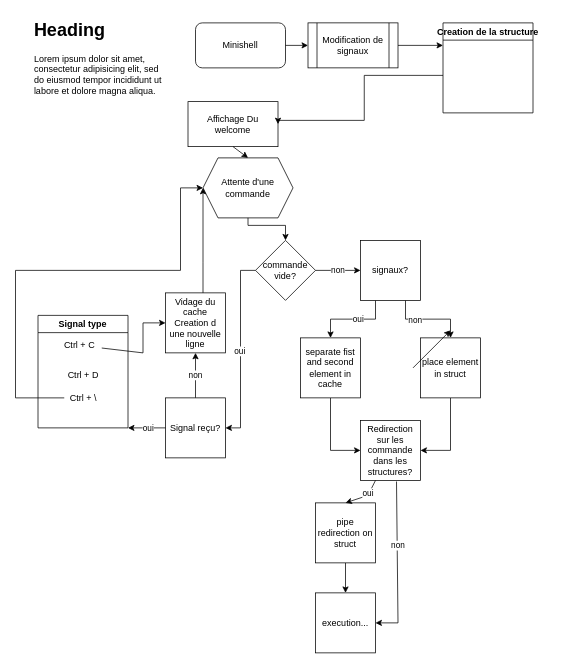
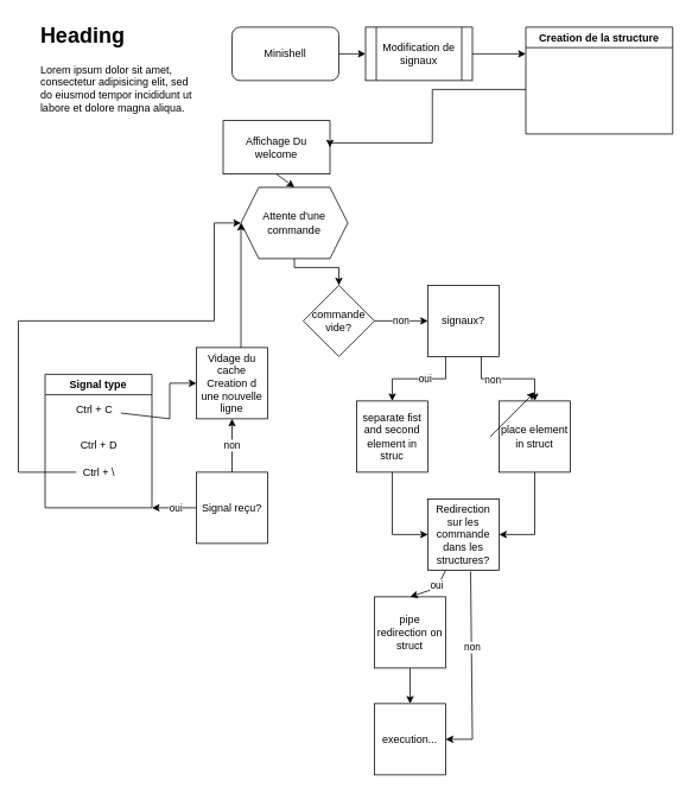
- <mxCell id="8" value="Creation de la structure" style="swimlane;" parent="1" vertex="1"><mxGeometry x="590" y="30" width="120" height="120" as="geometry" /></mxCell>
+ <mxCell id="8" value="Creation de la structure" style="swimlane;" parent="1" vertex="1"><mxGeometry x="590" y="30" width="165" height="120" as="geometry" /></mxCell>
- <mxCell id="11" value="" style="endArrow=classic;html=1;rounded=0;exitX=0;exitY=0.5;exitDx=0;exitDy=0;entryX=1;entryY=0.5;entryDx=0;entryDy=0;" parent="1" source="9" target="15" edge="1"><mxGeometry width="50" height="50" relative="1" as="geometry"><mxPoint x="410" y="500" as="sourcePoint" /><mxPoint x="350" y="650" as="targetPoint" /><Array as="points"><mxPoint x="320" y="360" /><mxPoint x="320" y="570" /></Array></mxGeometry></mxCell>
- <mxCell id="12" value="oui" style="edgeLabel;html=1;align=center;verticalAlign=middle;resizable=0;points=[];" parent="11" vertex="1" connectable="0"><mxGeometry x="0.018" y="-2" relative="1" as="geometry"><mxPoint as="offset" /></mxGeometry></mxCell>
- <mxCell id="33" value="separate fist and second element in cache" style="whiteSpace=wrap;html=1;aspect=fixed;" vertex="1" parent="1"><mxGeometry x="400" y="450" width="80" height="80" as="geometry" /></mxCell>
+ <mxCell id="33" value="separate fist and second element in struc" style="whiteSpace=wrap;html=1;aspect=fixed;" vertex="1" parent="1"><mxGeometry x="400" y="450" width="80" height="80" as="geometry" /></mxCell>
